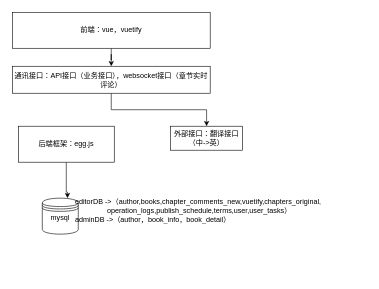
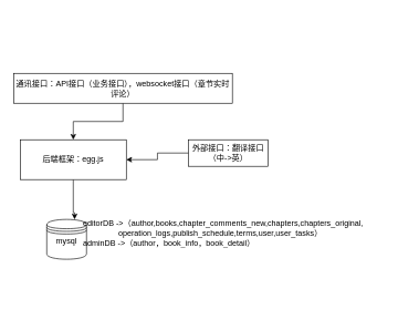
- <mxCell id="11" value="前端：vue，vuetify" style="rounded=0;whiteSpace=wrap;html=1;" vertex="1" parent="1"><mxGeometry x="20" y="20" width="330" height="60" as="geometry" /></mxCell>
- <mxCell id="10" value="" style="edgeStyle=orthogonalEdgeStyle;rounded=0;orthogonalLoop=1;jettySize=auto;html=1;" edge="1" parent="1" source="11" target="9"><mxGeometry relative="1" as="geometry" /></mxCell>
- <mxCell id="8" value="" style="edgeStyle=orthogonalEdgeStyle;rounded=0;orthogonalLoop=1;jettySize=auto;html=1;" edge="1" parent="1" source="9" target="7"><mxGeometry relative="1" as="geometry" /></mxCell>
+ <mxCell id="8" value="" style="edgeStyle=orthogonalEdgeStyle;rounded=0;orthogonalLoop=1;jettySize=auto;html=1;" edge="1" parent="1" source="9" target="5"><mxGeometry relative="1" as="geometry" /></mxCell>
+ <mxCell id="6" value="" style="edgeStyle=orthogonalEdgeStyle;rounded=0;orthogonalLoop=1;jettySize=auto;html=1;" edge="1" parent="1" source="7" target="5"><mxGeometry relative="1" as="geometry" /></mxCell>
- <mxCell id="3" value="&lt;div&gt;editorDB -&amp;gt;（author,books,chapter_comments_new,vuetify,chapters_original,&lt;/div&gt;&lt;div&gt;&lt;span style=&quot;white-space: pre;&quot;&gt;&#09;&lt;/span&gt;&lt;span style=&quot;white-space: pre;&quot;&gt;&#09;&lt;/span&gt;operation_logs,publish_schedule,terms,user,user_tasks）&lt;/div&gt;adminDB -&amp;gt;（author，book_info，book_detail）" style="text;html=1;strokeColor=none;fillColor=none;spacing=5;spacingTop=-20;whiteSpace=wrap;overflow=hidden;rounded=0;" vertex="1" parent="1"><mxGeometry x="120" y="340" width="490" height="120" as="geometry" /></mxCell>
+ <mxCell id="3" value="&lt;div&gt;editorDB -&amp;gt;（author,books,chapter_comments_new,chapters,chapters_original,&lt;/div&gt;&lt;div&gt;&lt;span style=&quot;white-space: pre;&quot;&gt;&#09;&lt;/span&gt;&lt;span style=&quot;white-space: pre;&quot;&gt;&#09;&lt;/span&gt;operation_logs,publish_schedule,terms,user,user_tasks）&lt;/div&gt;adminDB -&amp;gt;（author，book_info，book_detail）" style="text;html=1;strokeColor=none;fillColor=none;spacing=5;spacingTop=-20;whiteSpace=wrap;overflow=hidden;rounded=0;" vertex="1" parent="1"><mxGeometry x="120" y="340" width="490" height="120" as="geometry" /></mxCell>
